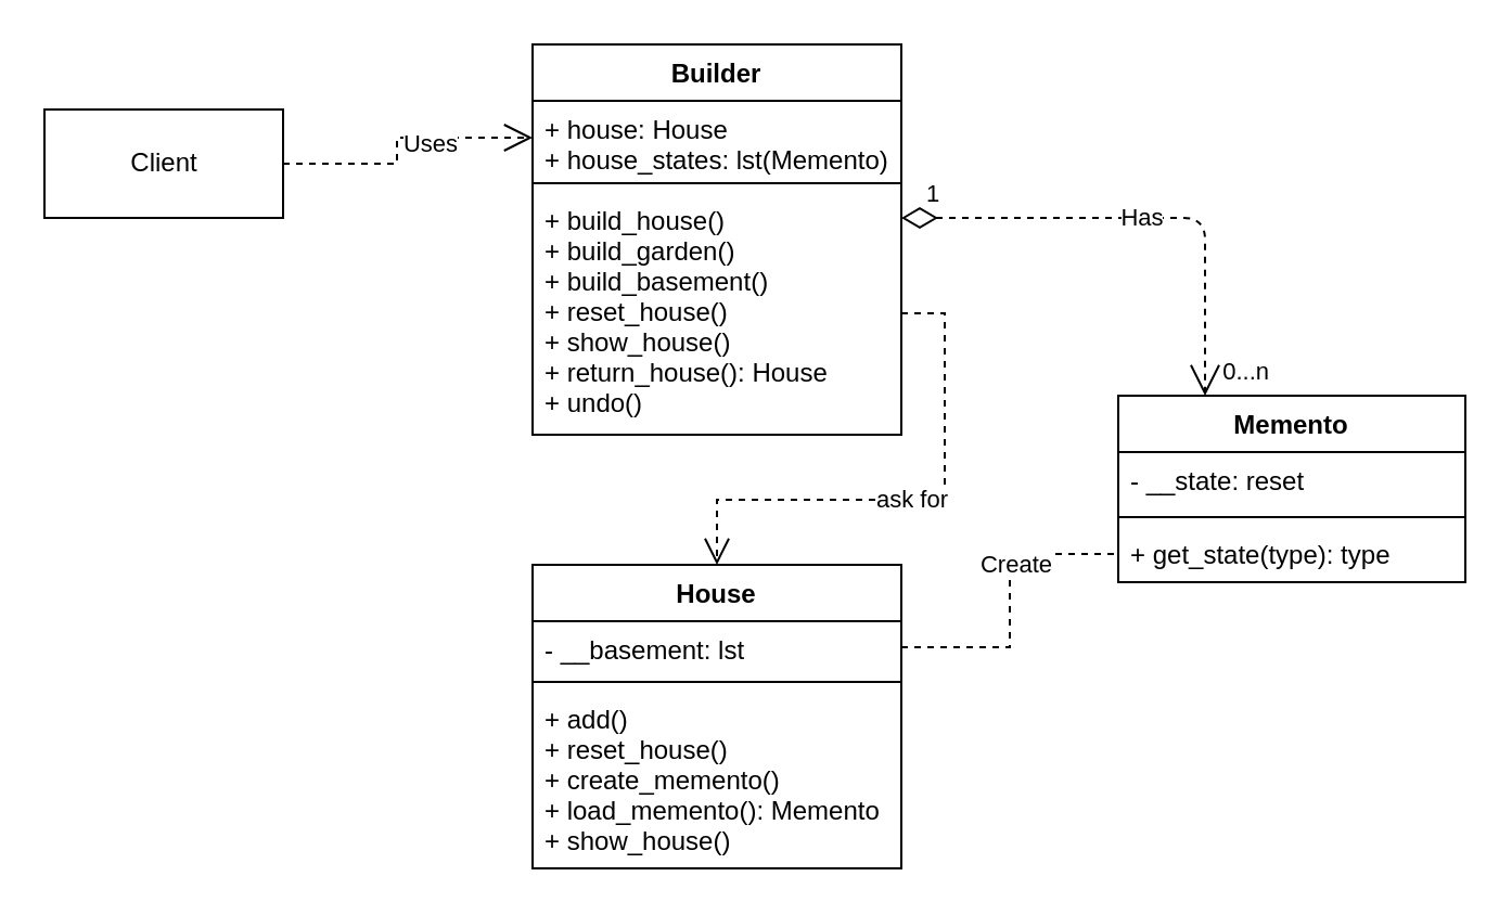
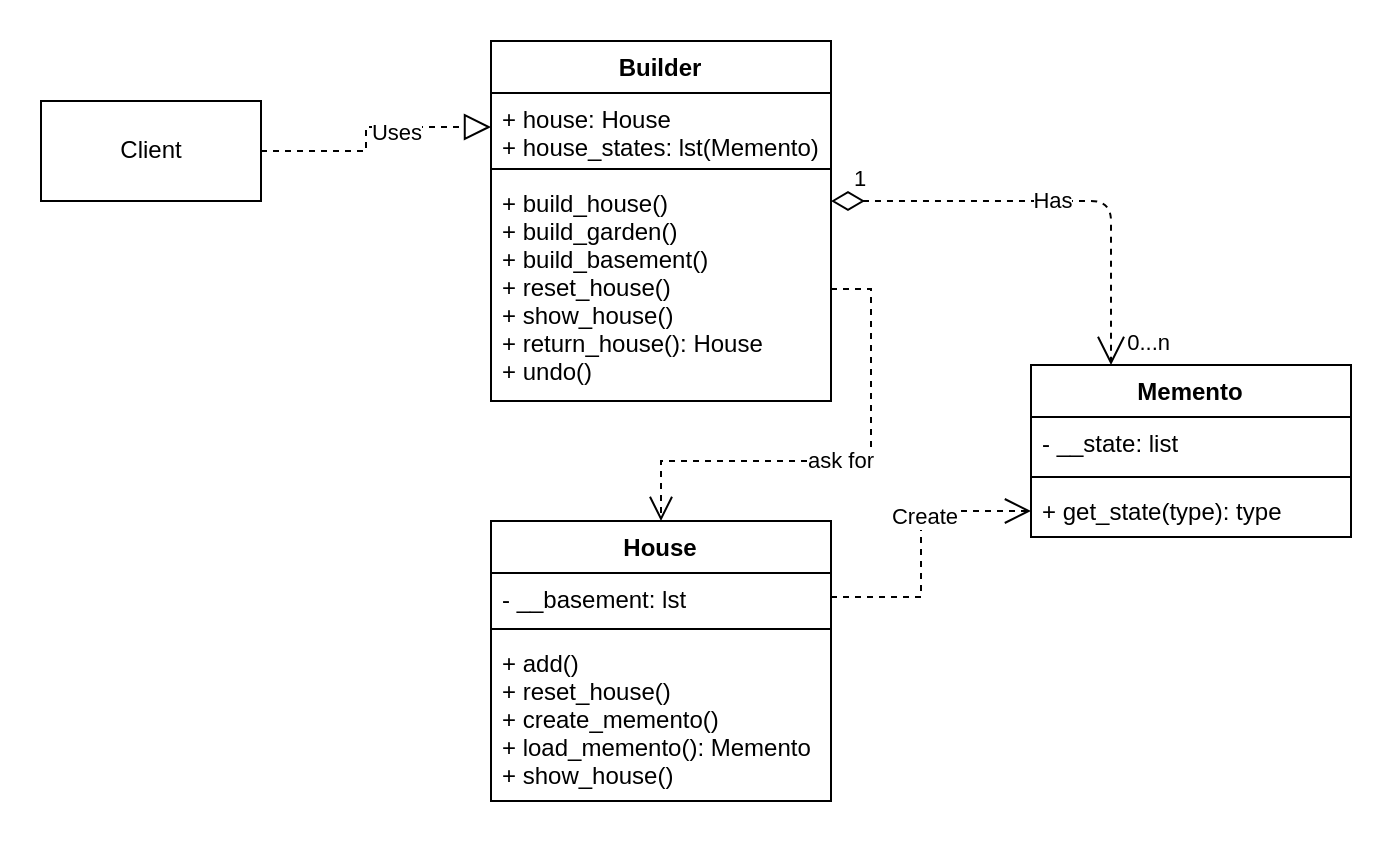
- <mxCell id="21" style="edgeStyle=orthogonalEdgeStyle;rounded=0;orthogonalLoop=1;jettySize=auto;html=1;exitX=1;exitY=0.5;exitDx=0;exitDy=0;entryX=0;entryY=0.5;entryDx=0;entryDy=0;endSize=11;startSize=11;endArrow=open;endFill=0;dashed=1;fontColor=#000000;" edge="1" parent="1" source="14" target="7"><mxGeometry relative="1" as="geometry"><mxPoint x="94.2" y="180.049" as="sourcePoint" /><mxPoint x="45" y="267.917" as="targetPoint" /></mxGeometry></mxCell>
+ <mxCell id="21" style="edgeStyle=orthogonalEdgeStyle;rounded=0;orthogonalLoop=1;jettySize=auto;html=1;exitX=1;exitY=0.5;exitDx=0;exitDy=0;entryX=0;entryY=0.5;entryDx=0;entryDy=0;endSize=11;startSize=11;endArrow=block;endFill=0;dashed=1;fontColor=#000000;" edge="1" parent="1" source="14" target="7"><mxGeometry relative="1" as="geometry"><mxPoint x="94.2" y="180.049" as="sourcePoint" /><mxPoint x="45" y="267.917" as="targetPoint" /></mxGeometry></mxCell>
- <mxCell id="3" value="- __state: reset" style="text;strokeColor=none;fillColor=none;align=left;verticalAlign=top;spacingLeft=4;spacingRight=4;overflow=hidden;rotatable=0;points=[[0,0.5],[1,0.5]];portConstraint=eastwest;" vertex="1" parent="2"><mxGeometry y="26" width="160" height="26" as="geometry" /></mxCell>
+ <mxCell id="3" value="- __state: list" style="text;strokeColor=none;fillColor=none;align=left;verticalAlign=top;spacingLeft=4;spacingRight=4;overflow=hidden;rotatable=0;points=[[0,0.5],[1,0.5]];portConstraint=eastwest;" vertex="1" parent="2"><mxGeometry y="26" width="160" height="26" as="geometry" /></mxCell>
- <mxCell id="19" style="edgeStyle=orthogonalEdgeStyle;rounded=0;orthogonalLoop=1;jettySize=auto;html=1;exitX=1;exitY=0.5;exitDx=0;exitDy=0;entryX=0;entryY=0.5;entryDx=0;entryDy=0;endSize=11;startSize=11;endArrow=none;endFill=0;dashed=1;fontColor=#000000;" edge="1" parent="1" source="11" target="5"><mxGeometry relative="1" as="geometry"><mxPoint x="564.2" y="390.049" as="sourcePoint" /><mxPoint x="515" y="477.917" as="targetPoint" /></mxGeometry></mxCell>
+ <mxCell id="19" style="edgeStyle=orthogonalEdgeStyle;rounded=0;orthogonalLoop=1;jettySize=auto;html=1;exitX=1;exitY=0.5;exitDx=0;exitDy=0;entryX=0;entryY=0.5;entryDx=0;entryDy=0;endSize=11;startSize=11;endArrow=open;endFill=0;dashed=1;fontColor=#000000;" edge="1" parent="1" source="11" target="5"><mxGeometry relative="1" as="geometry"><mxPoint x="564.2" y="390.049" as="sourcePoint" /><mxPoint x="515" y="477.917" as="targetPoint" /></mxGeometry></mxCell>
